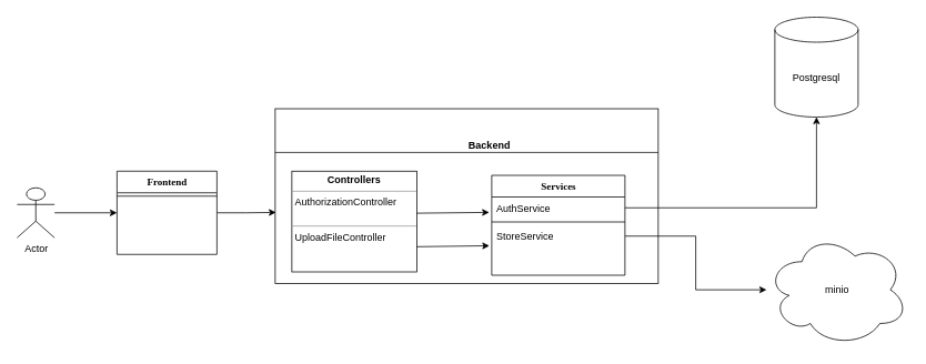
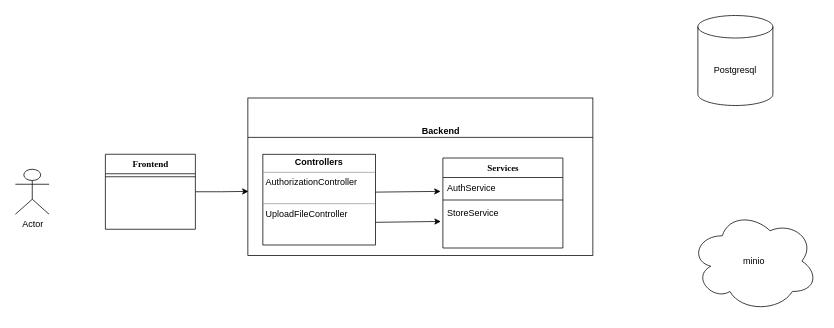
- <mxCell id="17" style="edgeStyle=orthogonalEdgeStyle;rounded=0;orthogonalLoop=1;jettySize=auto;html=1;exitX=1;exitY=0.5;exitDx=0;exitDy=0;" edge="1" parent="1" source="11" target="15"><mxGeometry relative="1" as="geometry" /></mxCell>
- <mxCell id="5" style="edgeStyle=orthogonalEdgeStyle;rounded=0;orthogonalLoop=1;jettySize=auto;html=1;entryX=0;entryY=0.5;entryDx=0;entryDy=0;" edge="1" parent="1" source="6" target="3"><mxGeometry relative="1" as="geometry" /></mxCell>
- <mxCell id="18" style="edgeStyle=orthogonalEdgeStyle;rounded=0;orthogonalLoop=1;jettySize=auto;html=1;exitX=1;exitY=0.5;exitDx=0;exitDy=0;" edge="1" parent="1" source="13" target="16"><mxGeometry relative="1" as="geometry" /></mxCell>
